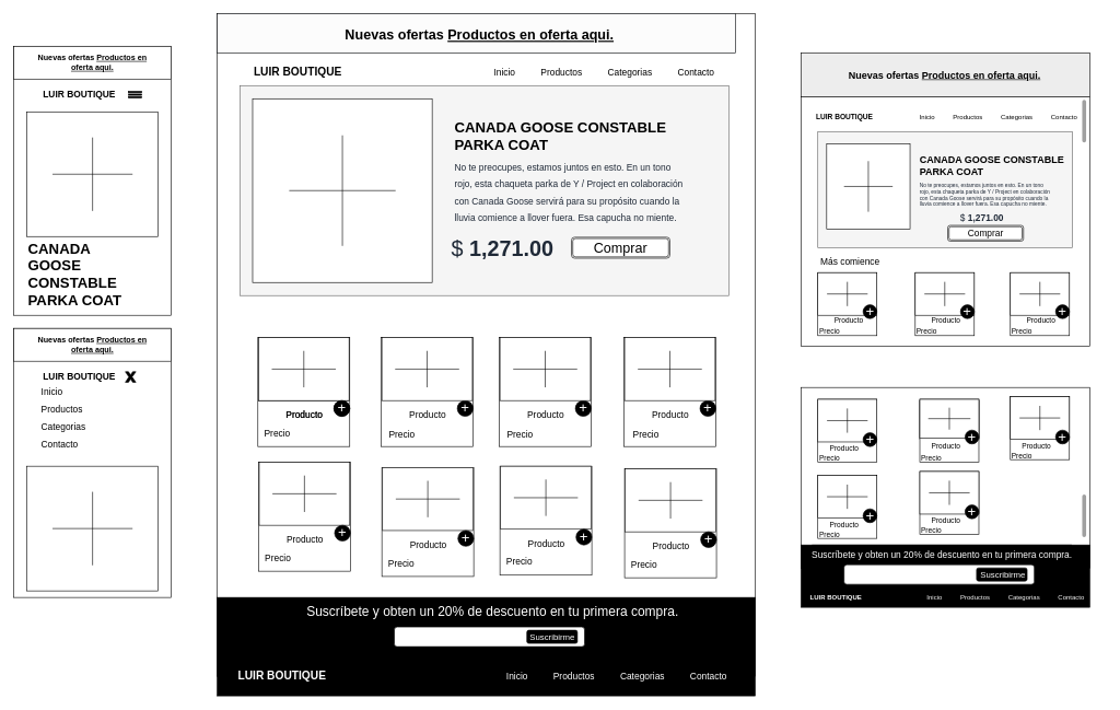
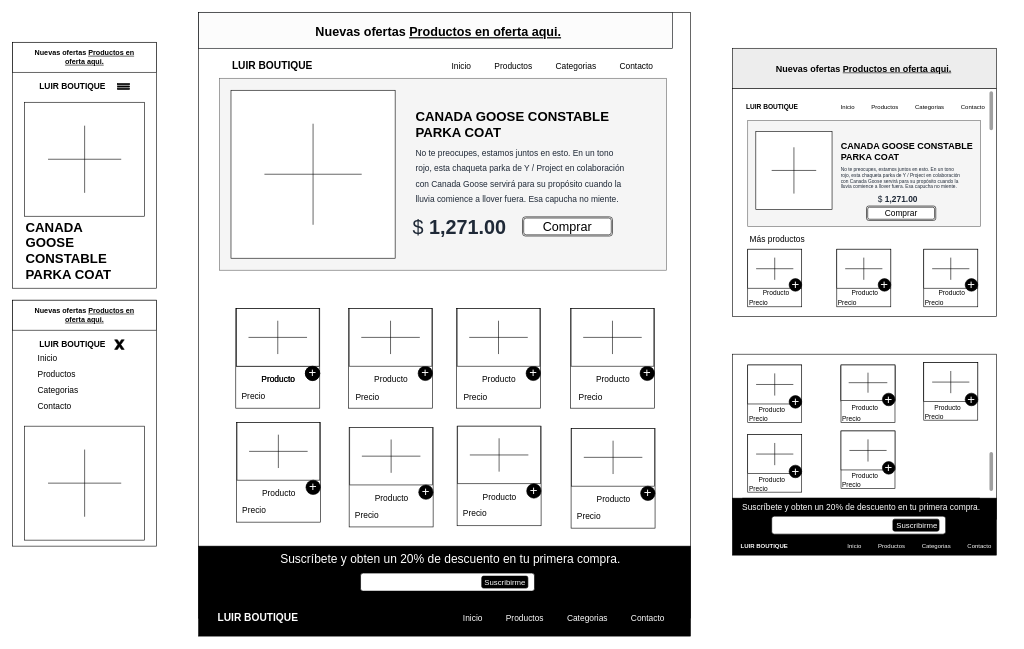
- <mxCell id="32" value="&lt;h3 class=&quot;text-gray-600 text-3xl font-medium&quot; style=&quot;box-sizing: border-box; border: 0px solid rgb(229, 231, 235); margin: 0px; font-size: 14px; font-weight: 500; line-height: 2.25rem;&quot;&gt;Más comience&lt;/h3&gt;" style="text;html=1;strokeColor=none;fillColor=none;align=center;verticalAlign=middle;whiteSpace=wrap;rounded=0;labelBackgroundColor=none;fontSize=14;" vertex="1" parent="1"><mxGeometry x="1241" y="387" width="108" height="20" as="geometry" /></mxCell>
+ <mxCell id="32" value="&lt;h3 class=&quot;text-gray-600 text-3xl font-medium&quot; style=&quot;box-sizing: border-box; border: 0px solid rgb(229, 231, 235); margin: 0px; font-size: 14px; font-weight: 500; line-height: 2.25rem;&quot;&gt;Más productos&lt;/h3&gt;" style="text;html=1;strokeColor=none;fillColor=none;align=center;verticalAlign=middle;whiteSpace=wrap;rounded=0;labelBackgroundColor=none;fontSize=14;" vertex="1" parent="1"><mxGeometry x="1241" y="387" width="108" height="20" as="geometry" /></mxCell>
